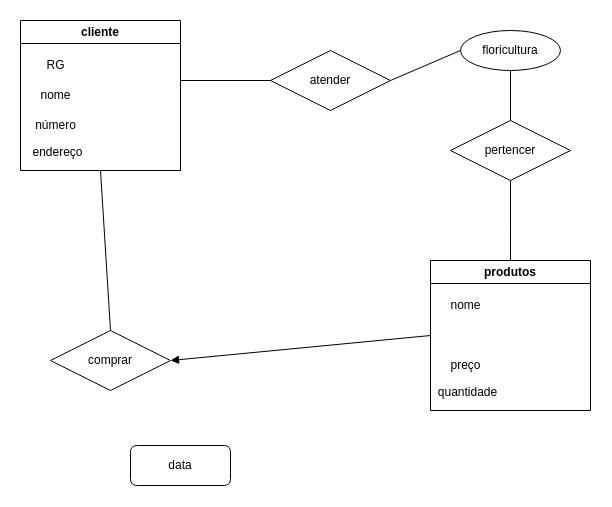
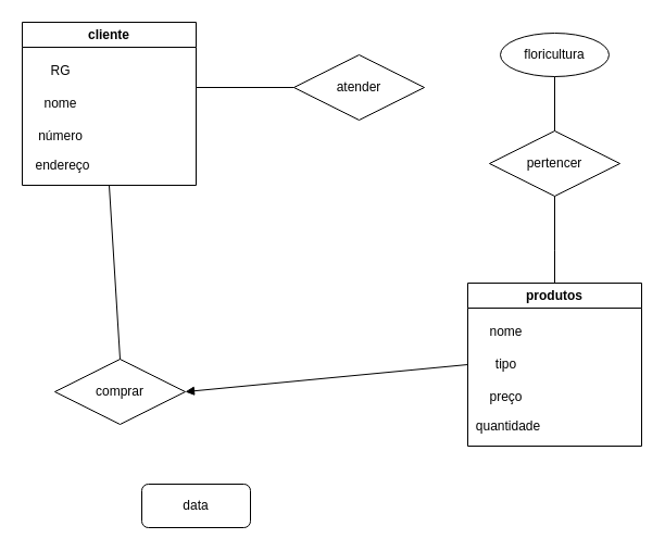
- <mxCell id="16" value="" style="endArrow=none;html=1;rounded=0;entryX=0;entryY=0.5;entryDx=0;entryDy=0;exitX=1;exitY=0.5;exitDx=0;exitDy=0;" parent="1" source="7" target="13" edge="1"><mxGeometry width="50" height="50" relative="1" as="geometry"><mxPoint x="190" y="90" as="sourcePoint" /><mxPoint x="280" y="90" as="targetPoint" /></mxGeometry></mxCell>
+ <mxCell id="10" value="tipo" style="text;html=1;align=center;verticalAlign=middle;resizable=0;points=[];autosize=1;strokeColor=none;fillColor=none;" parent="8" vertex="1"><mxGeometry x="15" y="60" width="40" height="30" as="geometry" /></mxCell>
